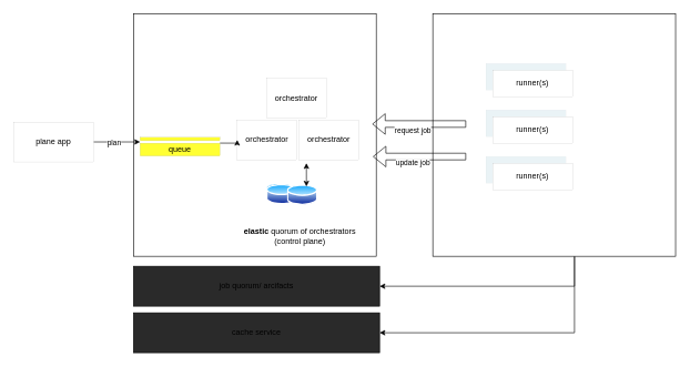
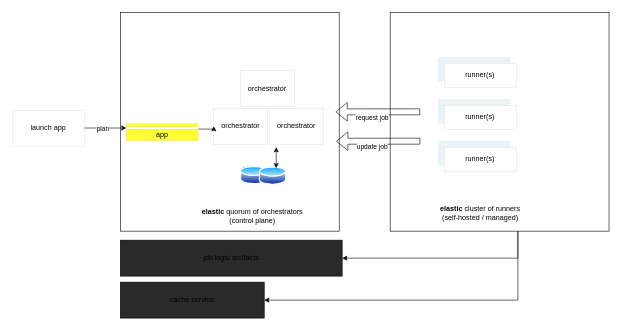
- <mxCell id="22" value="&lt;font color=&quot;#000000&quot;&gt;plane app&lt;/font&gt;" style="rounded=0;whiteSpace=wrap;html=1;shadow=0;strokeWidth=0;fillColor=#FFFFFF;" vertex="1" parent="1"><mxGeometry x="20" y="183" width="120" height="60" as="geometry" /></mxCell>
+ <mxCell id="22" value="&lt;font color=&quot;#000000&quot;&gt;launch app&lt;/font&gt;" style="rounded=0;whiteSpace=wrap;html=1;shadow=0;strokeWidth=0;fillColor=#FFFFFF;" vertex="1" parent="1"><mxGeometry x="20" y="183" width="120" height="60" as="geometry" /></mxCell>
- <mxCell id="26" value="&lt;font color=&quot;#000000&quot;&gt;queue&lt;/font&gt;" style="rounded=0;whiteSpace=wrap;html=1;shadow=0;strokeWidth=0;fillColor=#FFFF33;" vertex="1" parent="1"><mxGeometry x="210" y="215" width="120" height="19" as="geometry" /></mxCell>
+ <mxCell id="26" value="&lt;font color=&quot;#000000&quot;&gt;app&lt;/font&gt;" style="rounded=0;whiteSpace=wrap;html=1;shadow=0;strokeWidth=0;fillColor=#FFFF33;" vertex="1" parent="1"><mxGeometry x="210" y="215" width="120" height="19" as="geometry" /></mxCell>
- <mxCell id="19" value="&lt;b&gt;elastic&lt;/b&gt; quorum of orchestrators&lt;br&gt;(control plane)" style="text;html=1;align=center;verticalAlign=middle;resizable=0;points=[];autosize=1;strokeColor=none;" vertex="1" parent="1"><mxGeometry x="360" y="340" width="180" height="30" as="geometry" /></mxCell>
+ <mxCell id="19" value="&lt;b&gt;elastic&lt;/b&gt; quorum of orchestrators&lt;br&gt;(control plane)" style="text;html=1;align=center;verticalAlign=middle;resizable=0;points=[];autosize=1;strokeColor=none;" vertex="1" parent="1"><mxGeometry x="330" y="345" width="180" height="30" as="geometry" /></mxCell>
+ <mxCell id="16" value="&lt;b&gt;elastic&lt;/b&gt; cluster of runners &lt;br&gt;(self-hosted / managed)" style="text;html=1;align=center;verticalAlign=middle;resizable=0;points=[];autosize=1;strokeColor=none;" vertex="1" parent="1"><mxGeometry x="725" y="340" width="150" height="30" as="geometry" /></mxCell>
- <mxCell id="23" value="job quorum/ arcifacts" style="rounded=0;whiteSpace=wrap;html=1;shadow=0;strokeWidth=1;fillColor=#2A2A2A;" vertex="1" parent="1"><mxGeometry x="200" y="400" width="370" height="60" as="geometry" /></mxCell>
+ <mxCell id="23" value="job logs/ arcifacts" style="rounded=0;whiteSpace=wrap;html=1;shadow=0;strokeWidth=1;fillColor=#2A2A2A;" vertex="1" parent="1"><mxGeometry x="200" y="400" width="370" height="60" as="geometry" /></mxCell>
- <mxCell id="27" value="cache service" style="rounded=0;whiteSpace=wrap;html=1;shadow=0;strokeWidth=1;fillColor=#2A2A2A;" vertex="1" parent="1"><mxGeometry x="200" y="470" width="370" height="60" as="geometry" /></mxCell>
+ <mxCell id="27" value="cache service" style="rounded=0;whiteSpace=wrap;html=1;shadow=0;strokeWidth=1;fillColor=#2A2A2A;" vertex="1" parent="1"><mxGeometry x="200" y="470" width="240" height="60" as="geometry" /></mxCell>
